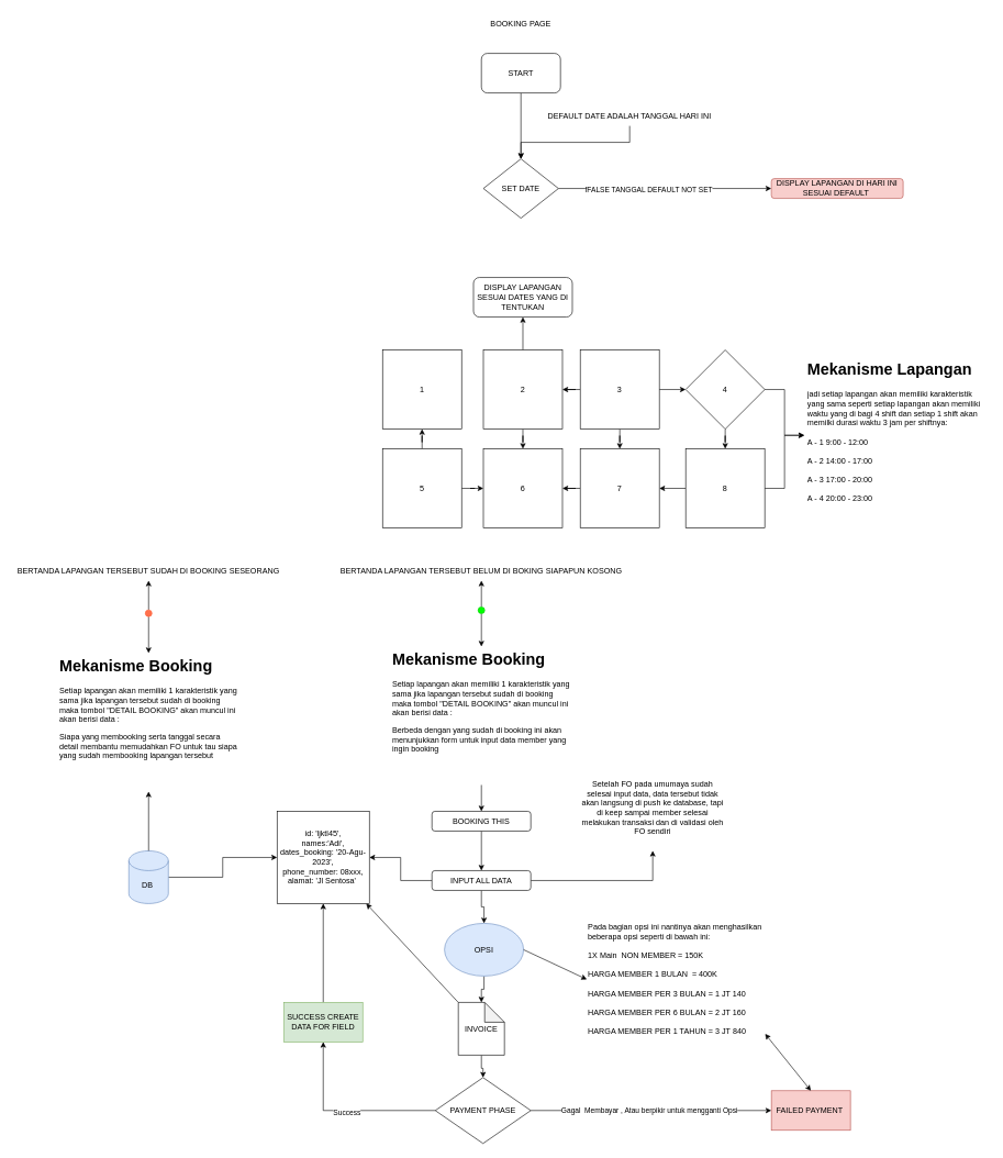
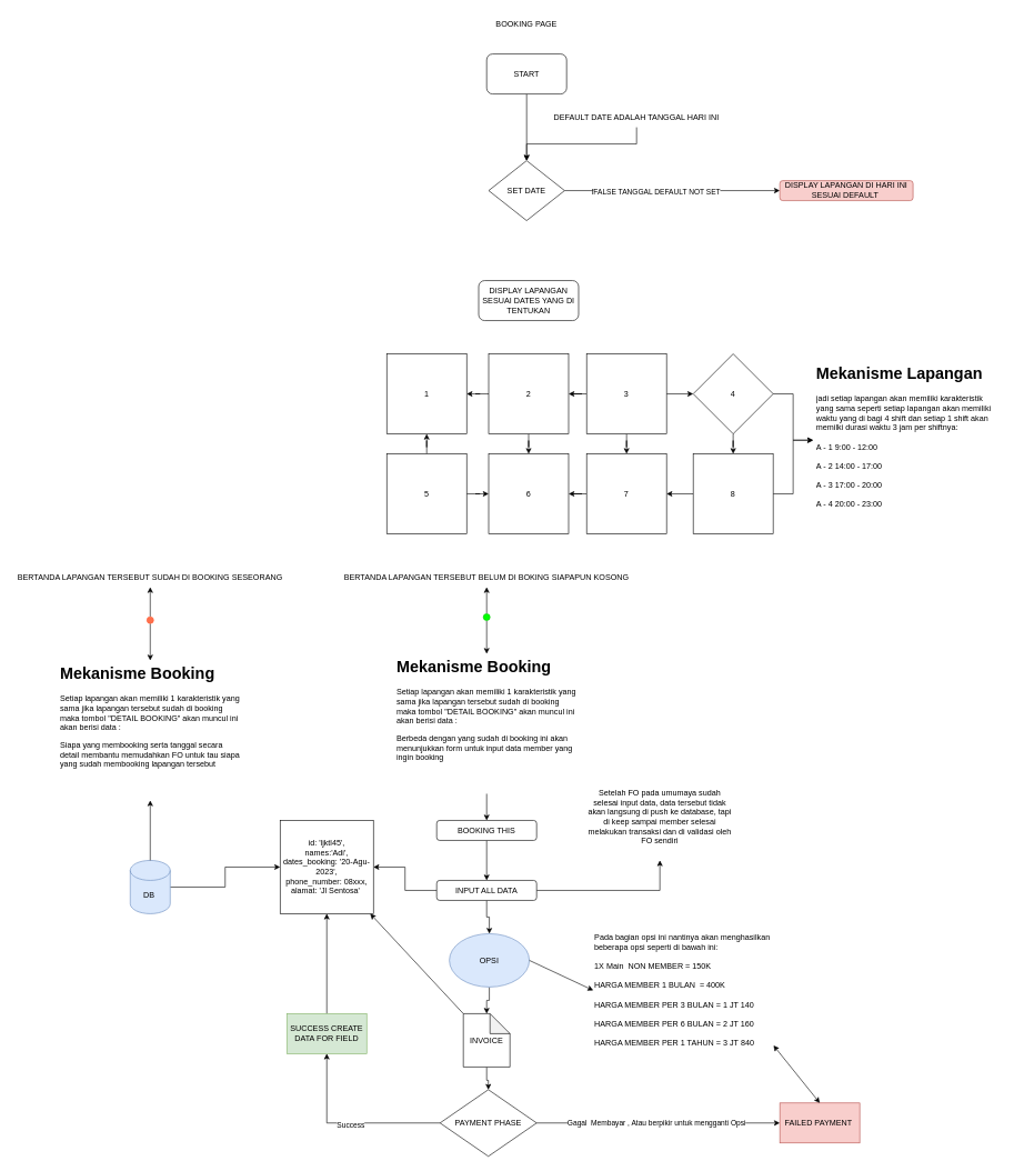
- <mxCell id="13" value="" style="edgeStyle=orthogonalEdgeStyle;rounded=0;orthogonalLoop=1;jettySize=auto;html=1;" edge="1" parent="1" source="15" target="11"><mxGeometry relative="1" as="geometry" /></mxCell>
+ <mxCell id="13" value="" style="edgeStyle=orthogonalEdgeStyle;rounded=0;orthogonalLoop=1;jettySize=auto;html=1;" edge="1" parent="1" source="15" target="12"><mxGeometry relative="1" as="geometry" /></mxCell>
